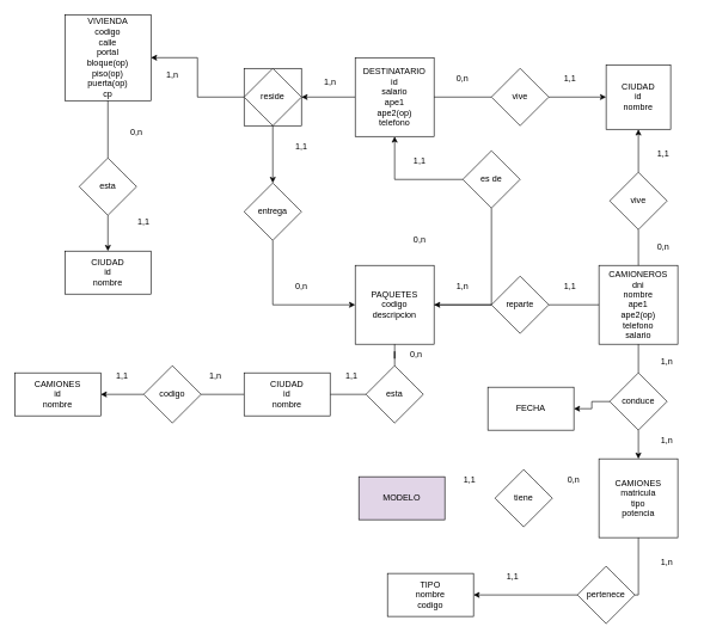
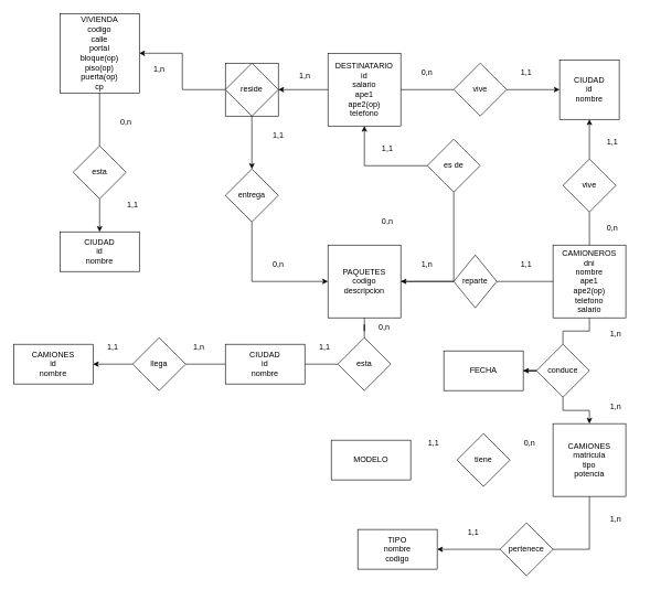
- <mxCell id="10" value="reparte" style="rhombus;whiteSpace=wrap;html=1;" vertex="1" parent="1"><mxGeometry x="685" y="385" width="80" height="80" as="geometry" /></mxCell>
+ <mxCell id="10" value="reparte" style="rhombus;whiteSpace=wrap;html=1;" vertex="1" parent="1"><mxGeometry x="685" y="385" width="65" height="80" as="geometry" /></mxCell>
- <mxCell id="68" value="codigo" style="rhombus;whiteSpace=wrap;html=1;" vertex="1" parent="1"><mxGeometry x="200" y="510" width="80" height="80" as="geometry" /></mxCell>
+ <mxCell id="68" value="llega" style="rhombus;whiteSpace=wrap;html=1;" vertex="1" parent="1"><mxGeometry x="200" y="510" width="80" height="80" as="geometry" /></mxCell>
- <mxCell id="37" value="conduce" style="rhombus;whiteSpace=wrap;html=1;" vertex="1" parent="1"><mxGeometry x="850" y="520" width="80" height="80" as="geometry" /></mxCell>
+ <mxCell id="37" value="conduce" style="rhombus;whiteSpace=wrap;html=1;" vertex="1" parent="1"><mxGeometry x="810" y="520" width="80" height="80" as="geometry" /></mxCell>
- <mxCell id="73" value="FECHA" style="whiteSpace=wrap;html=1;" vertex="1" parent="1"><mxGeometry x="680" y="540" width="120" height="60" as="geometry" /></mxCell>
+ <mxCell id="73" value="FECHA" style="whiteSpace=wrap;html=1;" vertex="1" parent="1"><mxGeometry x="670" y="530" width="120" height="60" as="geometry" /></mxCell>
- <mxCell id="42" value="MODELO" style="whiteSpace=wrap;html=1;fillColor=#e1d5e7;" vertex="1" parent="1"><mxGeometry x="500" y="665" width="120" height="60" as="geometry" /></mxCell>
+ <mxCell id="42" value="MODELO" style="whiteSpace=wrap;html=1;" vertex="1" parent="1"><mxGeometry x="500" y="665" width="120" height="60" as="geometry" /></mxCell>
- <mxCell id="48" value="pertenece" style="rhombus;whiteSpace=wrap;html=1;" vertex="1" parent="1"><mxGeometry x="805" y="790" width="80" height="80" as="geometry" /></mxCell>
+ <mxCell id="48" value="pertenece" style="rhombus;whiteSpace=wrap;html=1;" vertex="1" parent="1"><mxGeometry x="755" y="790" width="80" height="80" as="geometry" /></mxCell>
